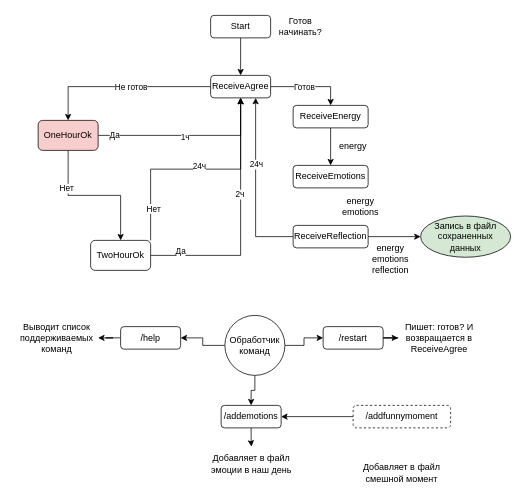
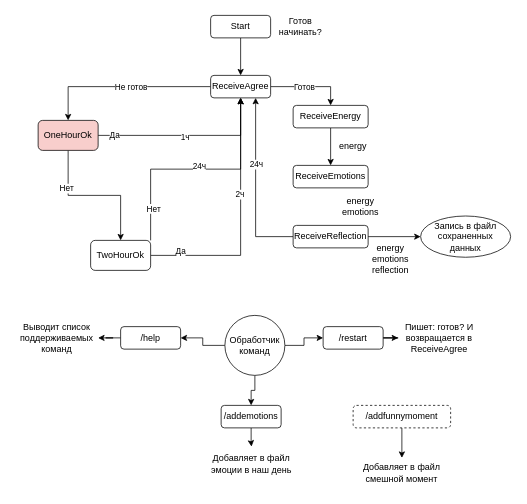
- <mxCell id="31" value="Запись в файл сохраненных данных" style="ellipse;whiteSpace=wrap;html=1;fillColor=#d5e8d4;" parent="1" vertex="1"><mxGeometry x="560" y="287.5" width="120" height="55" as="geometry" /></mxCell>
+ <mxCell id="31" value="Запись в файл сохраненных данных" style="ellipse;whiteSpace=wrap;html=1;" parent="1" vertex="1"><mxGeometry x="560" y="287.5" width="120" height="55" as="geometry" /></mxCell>
- <mxCell id="43" style="edgeStyle=orthogonalEdgeStyle;rounded=0;orthogonalLoop=1;jettySize=auto;html=1;" parent="1" source="44" target="42" edge="1"><mxGeometry relative="1" as="geometry" /></mxCell>
+ <mxCell id="43" style="edgeStyle=orthogonalEdgeStyle;rounded=0;orthogonalLoop=1;jettySize=auto;html=1;entryX=0.5;entryY=0;entryDx=0;entryDy=0;" parent="1" source="44" target="48" edge="1"><mxGeometry relative="1" as="geometry" /></mxCell>
